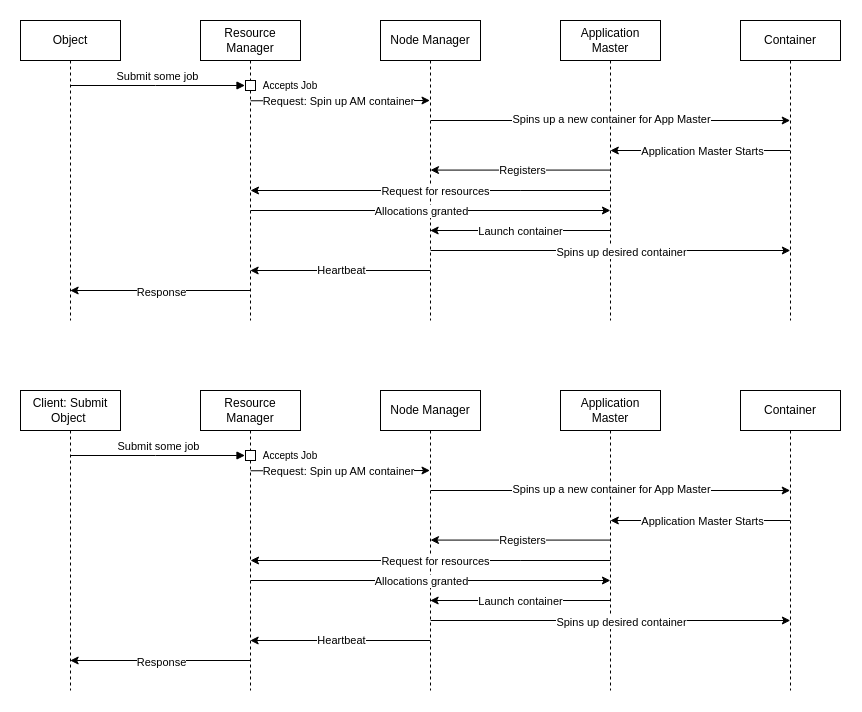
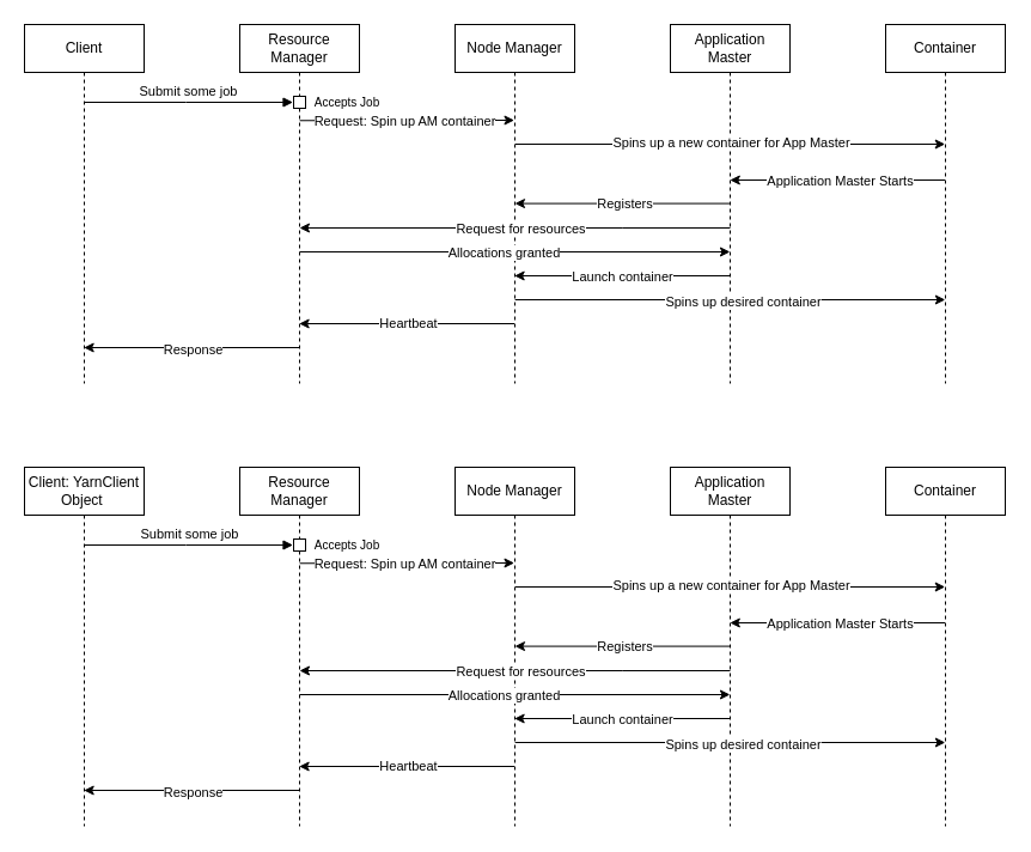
- <mxCell id="2" value="Object" style="shape=umlLifeline;perimeter=lifelinePerimeter;whiteSpace=wrap;html=1;container=0;dropTarget=0;collapsible=0;recursiveResize=0;outlineConnect=0;portConstraint=eastwest;newEdgeStyle={&quot;edgeStyle&quot;:&quot;elbowEdgeStyle&quot;,&quot;elbow&quot;:&quot;vertical&quot;,&quot;curved&quot;:0,&quot;rounded&quot;:0};" parent="1" vertex="1"><mxGeometry x="20" y="20" width="100" height="300" as="geometry" /></mxCell>
+ <mxCell id="2" value="Client" style="shape=umlLifeline;perimeter=lifelinePerimeter;whiteSpace=wrap;html=1;container=0;dropTarget=0;collapsible=0;recursiveResize=0;outlineConnect=0;portConstraint=eastwest;newEdgeStyle={&quot;edgeStyle&quot;:&quot;elbowEdgeStyle&quot;,&quot;elbow&quot;:&quot;vertical&quot;,&quot;curved&quot;:0,&quot;rounded&quot;:0};" parent="1" vertex="1"><mxGeometry x="20" y="20" width="100" height="300" as="geometry" /></mxCell>
- <mxCell id="30" value="Client: Submit Object&amp;nbsp;" style="shape=umlLifeline;perimeter=lifelinePerimeter;whiteSpace=wrap;html=1;container=0;dropTarget=0;collapsible=0;recursiveResize=0;outlineConnect=0;portConstraint=eastwest;newEdgeStyle={&quot;edgeStyle&quot;:&quot;elbowEdgeStyle&quot;,&quot;elbow&quot;:&quot;vertical&quot;,&quot;curved&quot;:0,&quot;rounded&quot;:0};" vertex="1" parent="1"><mxGeometry x="20" y="390" width="100" height="300" as="geometry" /></mxCell>
+ <mxCell id="30" value="Client: YarnClient Object&amp;nbsp;" style="shape=umlLifeline;perimeter=lifelinePerimeter;whiteSpace=wrap;html=1;container=0;dropTarget=0;collapsible=0;recursiveResize=0;outlineConnect=0;portConstraint=eastwest;newEdgeStyle={&quot;edgeStyle&quot;:&quot;elbowEdgeStyle&quot;,&quot;elbow&quot;:&quot;vertical&quot;,&quot;curved&quot;:0,&quot;rounded&quot;:0};" vertex="1" parent="1"><mxGeometry x="20" y="390" width="100" height="300" as="geometry" /></mxCell>
